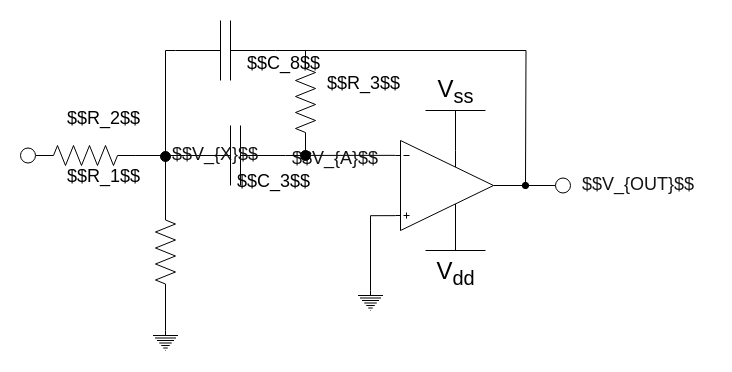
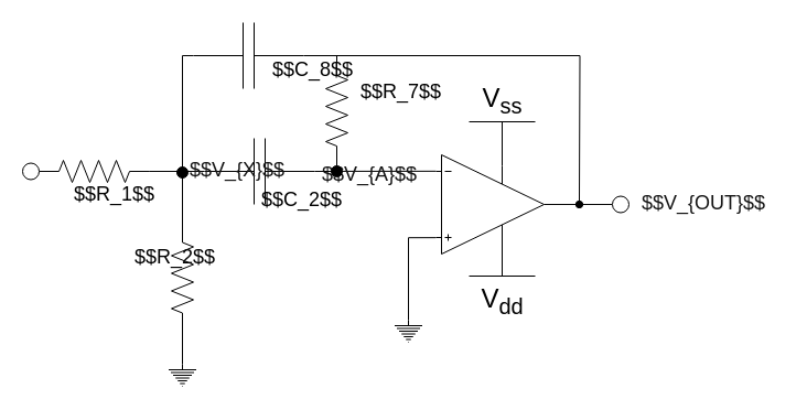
- <mxCell id="29" value="$$R_3$$" style="text;html=1;resizable=0;points=[];autosize=1;align=left;verticalAlign=top;spacingTop=-4;fontSize=18;" vertex="1" parent="1"><mxGeometry x="325" y="70" width="90" height="20" as="geometry" /></mxCell>
+ <mxCell id="29" value="$$R_7$$" style="text;html=1;resizable=0;points=[];autosize=1;align=left;verticalAlign=top;spacingTop=-4;fontSize=18;" vertex="1" parent="1"><mxGeometry x="325" y="70" width="90" height="20" as="geometry" /></mxCell>
- <mxCell id="21" value="$$R_2$$" style="text;html=1;resizable=0;points=[];autosize=1;align=left;verticalAlign=top;spacingTop=-4;fontSize=18;" parent="1" vertex="1"><mxGeometry x="65" y="105" width="90" height="20" as="geometry" /></mxCell>
+ <mxCell id="21" value="$$R_2$$" style="text;html=1;resizable=0;points=[];autosize=1;align=left;verticalAlign=top;spacingTop=-4;fontSize=18;" parent="1" vertex="1"><mxGeometry x="120" y="220" width="90" height="20" as="geometry" /></mxCell>
- <mxCell id="34" value="$$C_3$$" style="text;html=1;resizable=0;points=[];autosize=1;align=left;verticalAlign=top;spacingTop=-4;fontSize=18;" vertex="1" parent="1"><mxGeometry x="235" y="167.5" width="90" height="20" as="geometry" /></mxCell>
+ <mxCell id="34" value="$$C_2$$" style="text;html=1;resizable=0;points=[];autosize=1;align=left;verticalAlign=top;spacingTop=-4;fontSize=18;" vertex="1" parent="1"><mxGeometry x="235" y="167.5" width="90" height="20" as="geometry" /></mxCell>
